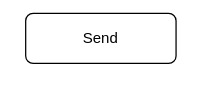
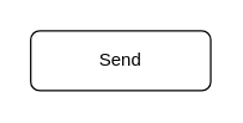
- <mxCell id="2" value="Send" style="rounded=1;whiteSpace=wrap;html=1;" vertex="1" parent="1"><mxGeometry x="20" y="10" width="120" height="40" as="geometry" /></mxCell>
+ <mxCell id="2" value="Send" style="rounded=1;whiteSpace=wrap;html=1;" vertex="1" parent="1"><mxGeometry x="20" y="20" width="120" height="40" as="geometry" /></mxCell>
